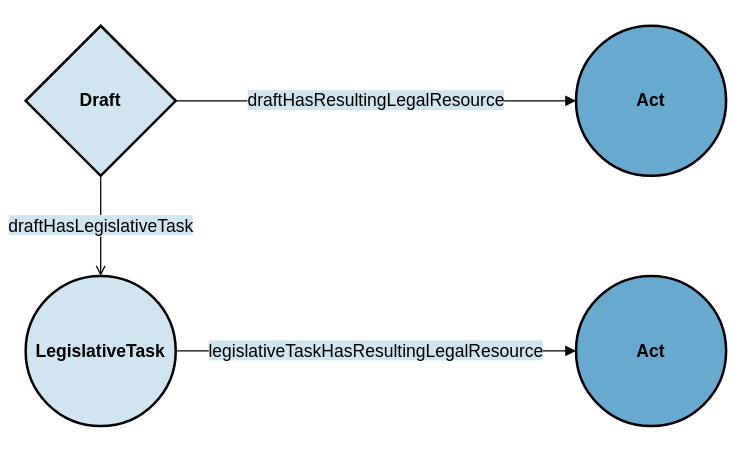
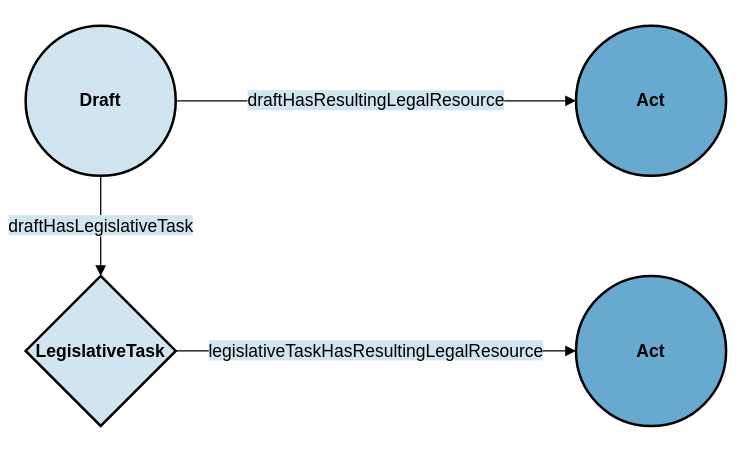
- <mxCell id="2" value="&lt;b&gt;Draft&lt;/b&gt;" style="rhombus;whiteSpace=wrap;html=1;shadow=0;glass=0;comic=0;strokeColor=#000000;strokeWidth=2;fillColor=#d1e5f0;gradientColor=none;fontSize=14;fontColor=#000000;align=center;" vertex="1" parent="1"><mxGeometry x="20" y="20" width="120" height="120" as="geometry" /></mxCell>
+ <mxCell id="2" value="&lt;b&gt;Draft&lt;/b&gt;" style="ellipse;whiteSpace=wrap;html=1;rounded=0;shadow=0;glass=0;comic=0;strokeColor=#000000;strokeWidth=2;fillColor=#d1e5f0;gradientColor=none;fontSize=14;fontColor=#000000;align=center;" vertex="1" parent="1"><mxGeometry x="20" y="20" width="120" height="120" as="geometry" /></mxCell>
- <mxCell id="6" value="&lt;span style=&quot;background-color: rgb(209, 229, 240);&quot;&gt;draftHasLegislativeTask&lt;/span&gt;" style="endArrow=open;html=1;strokeColor=#000000;fontSize=14;fontColor=#000000;endFill=1;exitX=0.5;exitY=1;exitDx=0;exitDy=0;entryX=0.5;entryY=0;entryDx=0;entryDy=0;" edge="1" parent="1" source="2" target="5"><mxGeometry width="50" height="50" relative="1" as="geometry"><mxPoint x="150" y="90" as="sourcePoint" /><mxPoint x="470" y="90" as="targetPoint" /><Array as="points" /><mxPoint as="offset" /></mxGeometry></mxCell>
+ <mxCell id="6" value="&lt;span style=&quot;background-color: rgb(209, 229, 240);&quot;&gt;draftHasLegislativeTask&lt;/span&gt;" style="endArrow=block;html=1;strokeColor=#000000;fontSize=14;fontColor=#000000;endFill=1;exitX=0.5;exitY=1;exitDx=0;exitDy=0;entryX=0.5;entryY=0;entryDx=0;entryDy=0;" edge="1" parent="1" source="2" target="5"><mxGeometry width="50" height="50" relative="1" as="geometry"><mxPoint x="150" y="90" as="sourcePoint" /><mxPoint x="470" y="90" as="targetPoint" /><Array as="points" /><mxPoint as="offset" /></mxGeometry></mxCell>
- <mxCell id="5" value="&lt;b&gt;LegislativeTask&lt;/b&gt;" style="ellipse;whiteSpace=wrap;html=1;rounded=0;shadow=0;glass=0;comic=0;strokeColor=#000000;strokeWidth=2;fillColor=#d1e5f0;gradientColor=none;fontSize=14;fontColor=#000000;align=center;" vertex="1" parent="1"><mxGeometry x="20" y="220" width="120" height="120" as="geometry" /></mxCell>
+ <mxCell id="5" value="&lt;b&gt;LegislativeTask&lt;/b&gt;" style="rhombus;whiteSpace=wrap;html=1;shadow=0;glass=0;comic=0;strokeColor=#000000;strokeWidth=2;fillColor=#d1e5f0;gradientColor=none;fontSize=14;fontColor=#000000;align=center;" vertex="1" parent="1"><mxGeometry x="20" y="220" width="120" height="120" as="geometry" /></mxCell>
